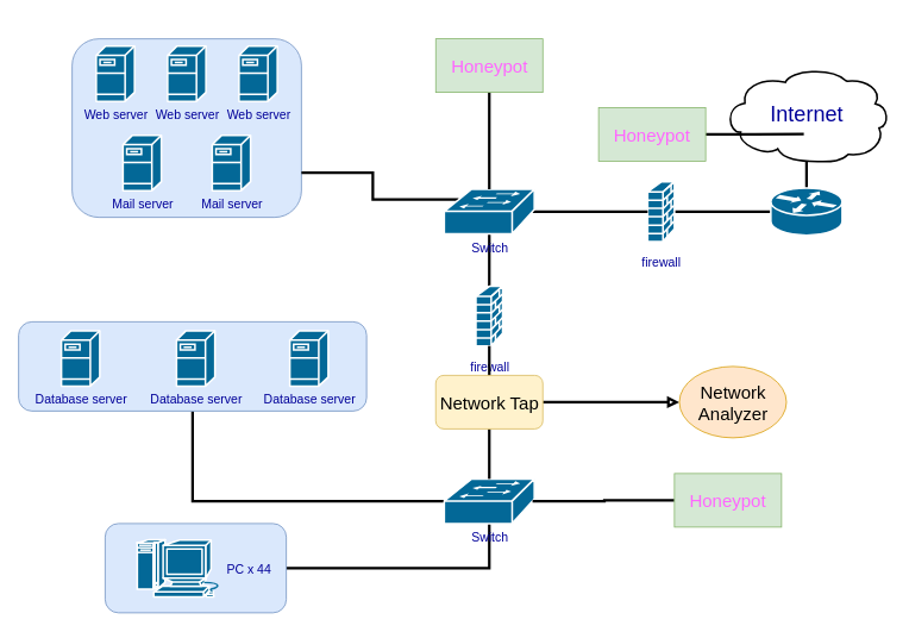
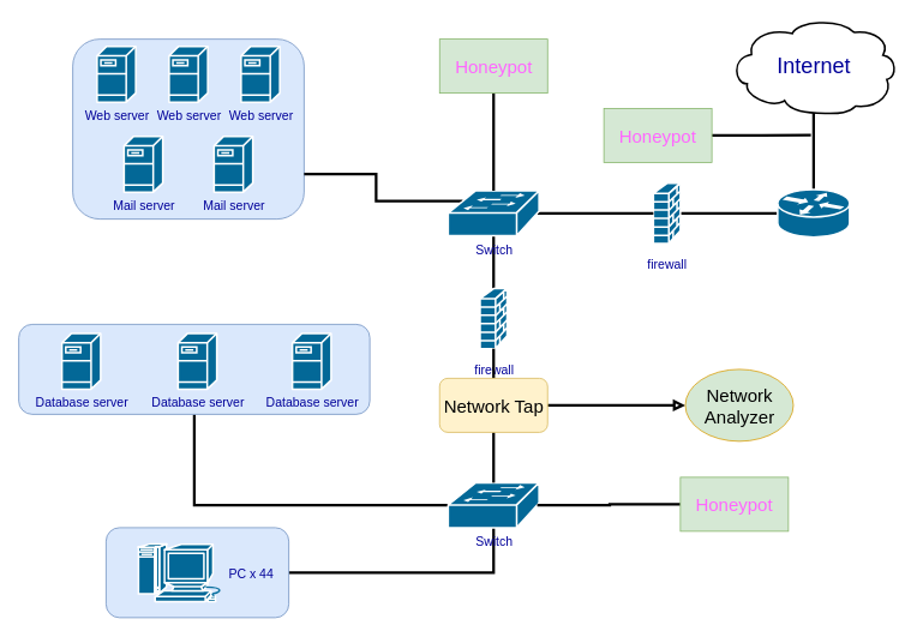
- <mxCell id="8" value="&lt;font color=&quot;#000099&quot; style=&quot;font-size: 24px;&quot;&gt;Internet&lt;/font&gt;" style="shape=mxgraph.cisco.storage.cloud;sketch=0;html=1;pointerEvents=1;dashed=0;strokeWidth=2;verticalLabelPosition=middle;verticalAlign=middle;align=center;outlineConnect=0;labelPosition=center;" vertex="1" parent="1"><mxGeometry x="810" y="75" width="186" height="106" as="geometry" /></mxCell>
+ <mxCell id="8" value="&lt;font color=&quot;#000099&quot; style=&quot;font-size: 24px;&quot;&gt;Internet&lt;/font&gt;" style="shape=mxgraph.cisco.storage.cloud;sketch=0;html=1;pointerEvents=1;dashed=0;strokeWidth=2;verticalLabelPosition=middle;verticalAlign=middle;align=center;outlineConnect=0;labelPosition=center;" vertex="1" parent="1"><mxGeometry x="810" y="20" width="186" height="106" as="geometry" /></mxCell>
- <mxCell id="37" value="Network Analyzer" style="ellipse;whiteSpace=wrap;html=1;labelBackgroundColor=none;fontSize=20;fillColor=#ffe6cc;strokeColor=#d79b00;" vertex="1" parent="1"><mxGeometry x="760.5" y="410" width="120" height="80" as="geometry" /></mxCell>
+ <mxCell id="37" value="Network Analyzer" style="ellipse;whiteSpace=wrap;html=1;labelBackgroundColor=none;fontSize=20;fillColor=#d5e8d4;strokeColor=#d79b00;" vertex="1" parent="1"><mxGeometry x="760.5" y="410" width="120" height="80" as="geometry" /></mxCell>
